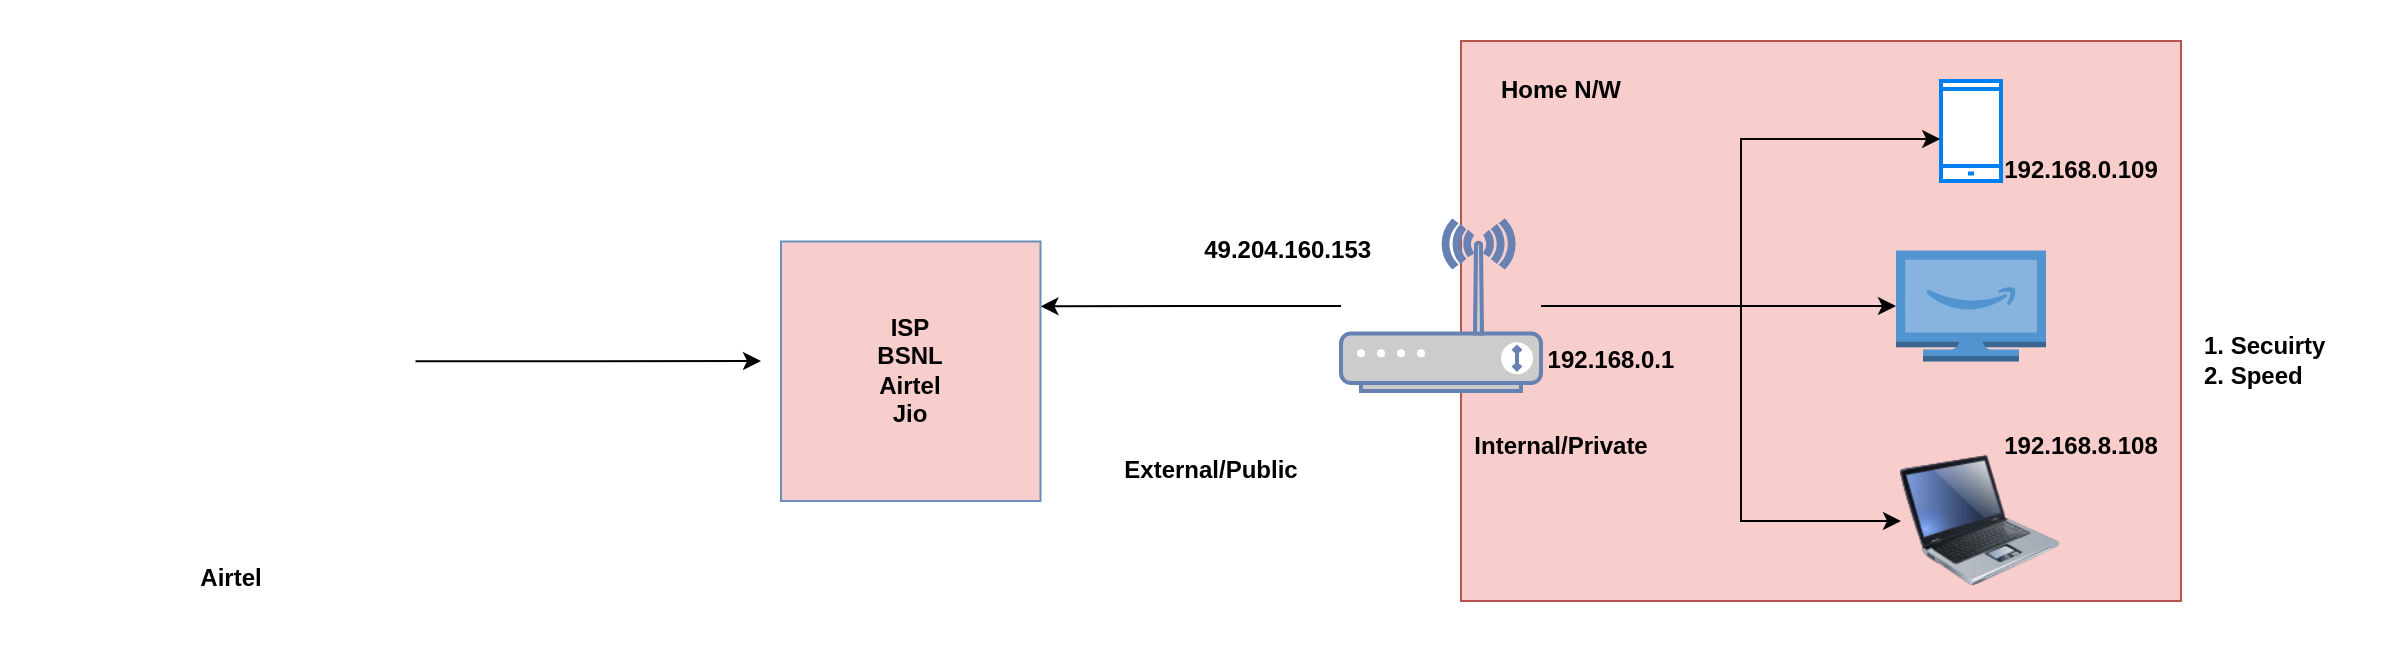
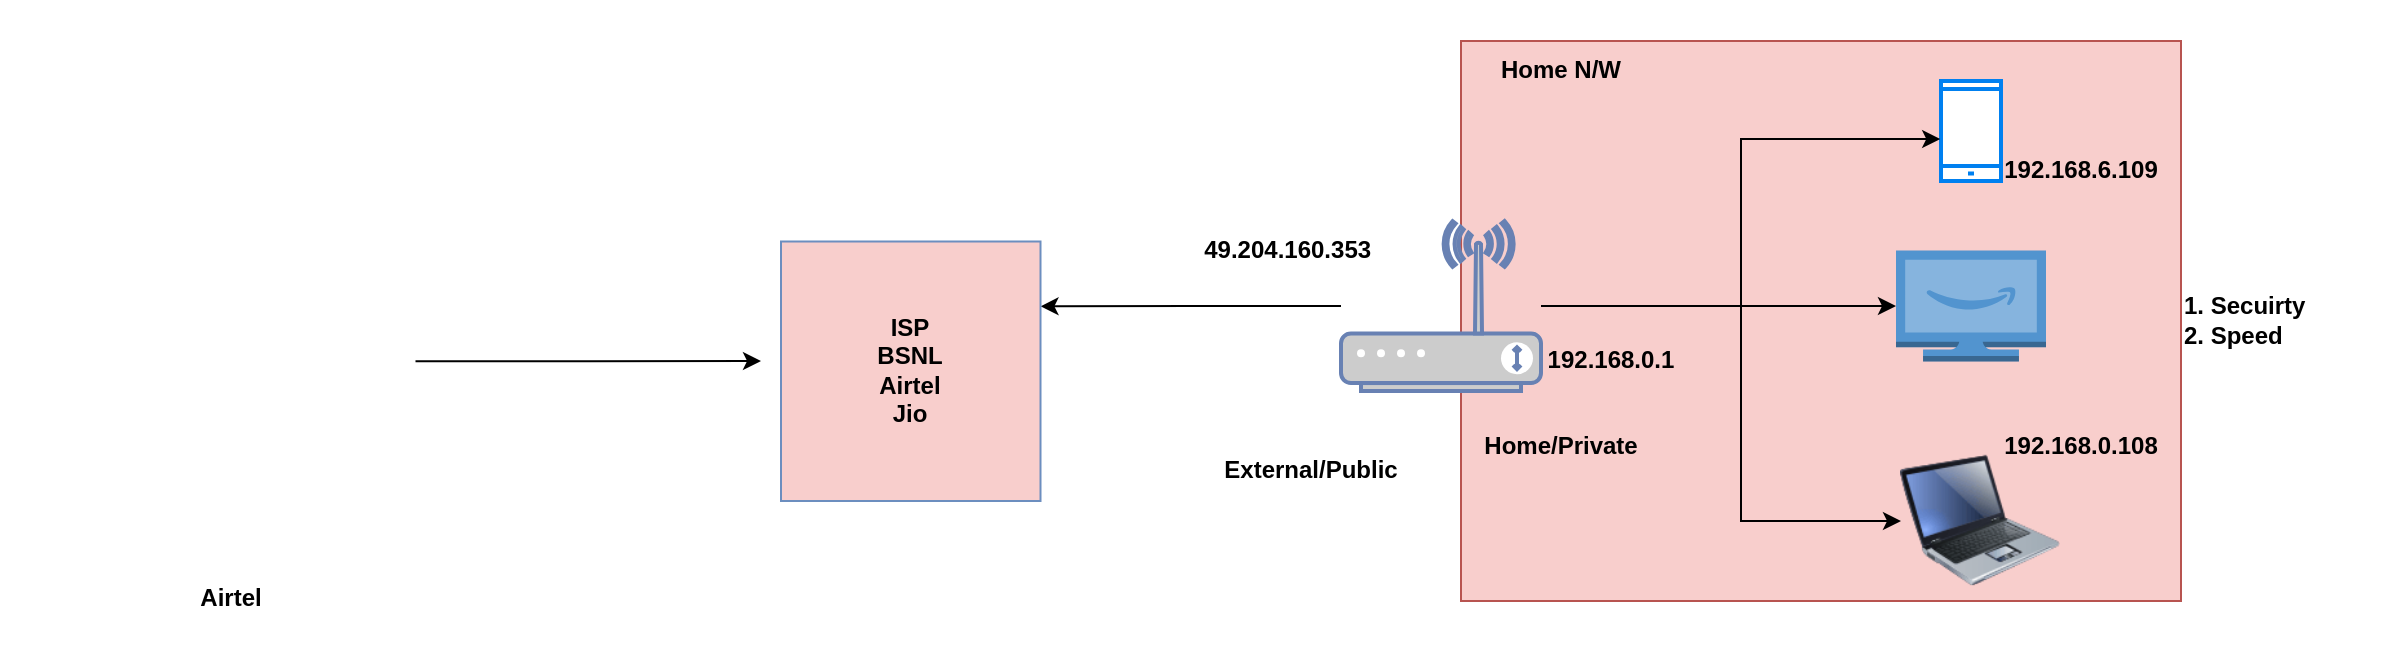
- <mxCell id="19" value="&lt;b&gt;Home N/W&lt;/b&gt;" style="text;html=1;align=center;verticalAlign=middle;resizable=0;points=[];autosize=1;strokeColor=none;fillColor=none;" vertex="1" parent="1"><mxGeometry x="740" y="30" width="80" height="30" as="geometry" /></mxCell>
+ <mxCell id="19" value="&lt;b&gt;Home N/W&lt;/b&gt;" style="text;html=1;align=center;verticalAlign=middle;resizable=0;points=[];autosize=1;strokeColor=none;fillColor=none;" vertex="1" parent="1"><mxGeometry x="740" y="20" width="80" height="30" as="geometry" /></mxCell>
- <mxCell id="17" value="&lt;b&gt;192.168.0.109&lt;/b&gt;" style="text;html=1;align=center;verticalAlign=middle;resizable=0;points=[];autosize=1;strokeColor=none;fillColor=none;" vertex="1" parent="1"><mxGeometry x="990" y="70" width="100" height="30" as="geometry" /></mxCell>
+ <mxCell id="17" value="&lt;b&gt;192.168.6.109&lt;/b&gt;" style="text;html=1;align=center;verticalAlign=middle;resizable=0;points=[];autosize=1;strokeColor=none;fillColor=none;" vertex="1" parent="1"><mxGeometry x="990" y="70" width="100" height="30" as="geometry" /></mxCell>
- <mxCell id="16" value="&lt;b&gt;49.204.160.153&amp;nbsp;&lt;/b&gt;" style="text;html=1;align=center;verticalAlign=middle;resizable=0;points=[];autosize=1;strokeColor=none;fillColor=none;" vertex="1" parent="1"><mxGeometry x="590" y="110" width="110" height="30" as="geometry" /></mxCell>
+ <mxCell id="16" value="&lt;b&gt;49.204.160.353&amp;nbsp;&lt;/b&gt;" style="text;html=1;align=center;verticalAlign=middle;resizable=0;points=[];autosize=1;strokeColor=none;fillColor=none;" vertex="1" parent="1"><mxGeometry x="590" y="110" width="110" height="30" as="geometry" /></mxCell>
- <mxCell id="18" value="&lt;b&gt;1. Secuirty&lt;/b&gt;&lt;div&gt;&lt;b&gt;2. Speed&lt;/b&gt;&lt;/div&gt;" style="text;html=1;align=left;verticalAlign=middle;resizable=0;points=[];autosize=1;strokeColor=none;fillColor=none;" vertex="1" parent="1"><mxGeometry x="1100" y="160.25" width="80" height="40" as="geometry" /></mxCell>
+ <mxCell id="18" value="&lt;b&gt;1. Secuirty&lt;/b&gt;&lt;div&gt;&lt;b&gt;2. Speed&lt;/b&gt;&lt;/div&gt;" style="text;html=1;align=left;verticalAlign=middle;resizable=0;points=[];autosize=1;strokeColor=none;fillColor=none;" vertex="1" parent="1"><mxGeometry x="1090" y="140.25" width="80" height="40" as="geometry" /></mxCell>
- <mxCell id="11" value="&lt;b&gt;Internal/Private&lt;/b&gt;" style="text;html=1;align=center;verticalAlign=middle;resizable=0;points=[];autosize=1;strokeColor=none;fillColor=none;" vertex="1" parent="1"><mxGeometry x="725" y="208" width="110" height="30" as="geometry" /></mxCell>
+ <mxCell id="11" value="&lt;b&gt;Home/Private&lt;/b&gt;" style="text;html=1;align=center;verticalAlign=middle;resizable=0;points=[];autosize=1;strokeColor=none;fillColor=none;" vertex="1" parent="1"><mxGeometry x="725" y="208" width="110" height="30" as="geometry" /></mxCell>
- <mxCell id="14" value="&lt;b&gt;192.168.8.108&lt;/b&gt;" style="text;html=1;align=center;verticalAlign=middle;resizable=0;points=[];autosize=1;strokeColor=none;fillColor=none;" vertex="1" parent="1"><mxGeometry x="990" y="208" width="100" height="30" as="geometry" /></mxCell>
+ <mxCell id="14" value="&lt;b&gt;192.168.0.108&lt;/b&gt;" style="text;html=1;align=center;verticalAlign=middle;resizable=0;points=[];autosize=1;strokeColor=none;fillColor=none;" vertex="1" parent="1"><mxGeometry x="990" y="208" width="100" height="30" as="geometry" /></mxCell>
- <mxCell id="12" value="&lt;b&gt;External/Public&lt;/b&gt;" style="text;html=1;align=center;verticalAlign=middle;resizable=0;points=[];autosize=1;strokeColor=none;fillColor=none;" vertex="1" parent="1"><mxGeometry x="550" y="220" width="110" height="30" as="geometry" /></mxCell>
+ <mxCell id="12" value="&lt;b&gt;External/Public&lt;/b&gt;" style="text;html=1;align=center;verticalAlign=middle;resizable=0;points=[];autosize=1;strokeColor=none;fillColor=none;" vertex="1" parent="1"><mxGeometry x="600" y="220" width="110" height="30" as="geometry" /></mxCell>
- <mxCell id="22" value="&lt;b&gt;Airtel&lt;/b&gt;" style="text;html=1;align=center;verticalAlign=middle;resizable=0;points=[];autosize=1;strokeColor=none;fillColor=none;" vertex="1" parent="1"><mxGeometry x="90" y="273.63" width="50" height="30" as="geometry" /></mxCell>
+ <mxCell id="22" value="&lt;b&gt;Airtel&lt;/b&gt;" style="text;html=1;align=center;verticalAlign=middle;resizable=0;points=[];autosize=1;strokeColor=none;fillColor=none;" vertex="1" parent="1"><mxGeometry x="90" y="283.63" width="50" height="30" as="geometry" /></mxCell>
